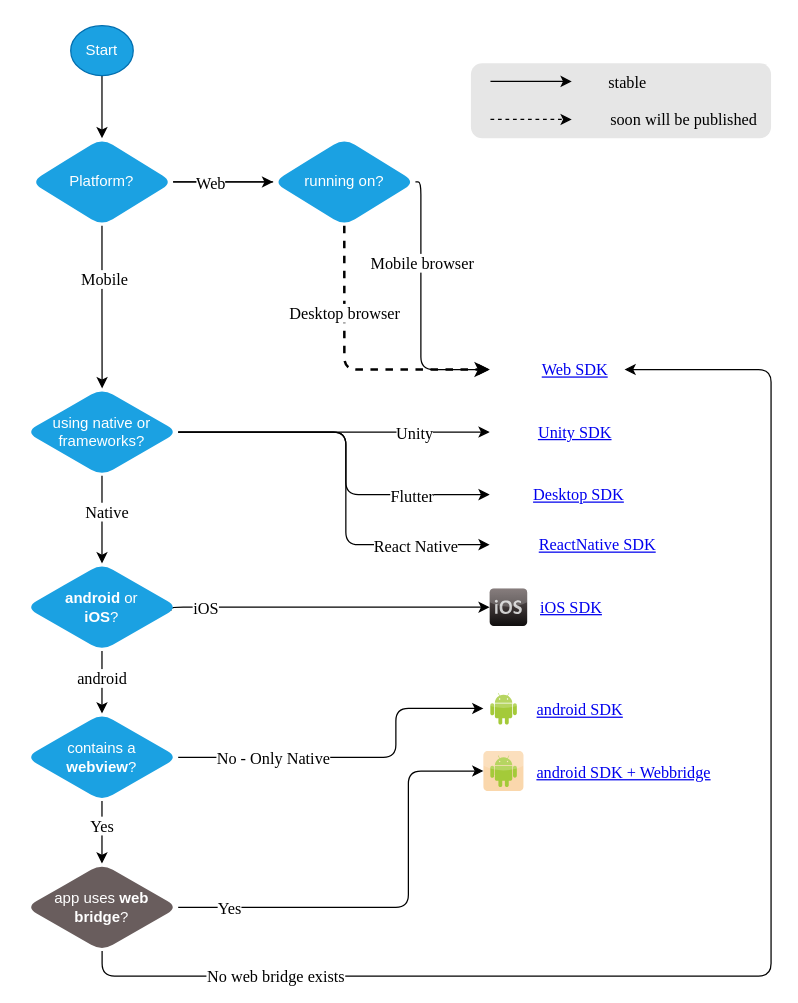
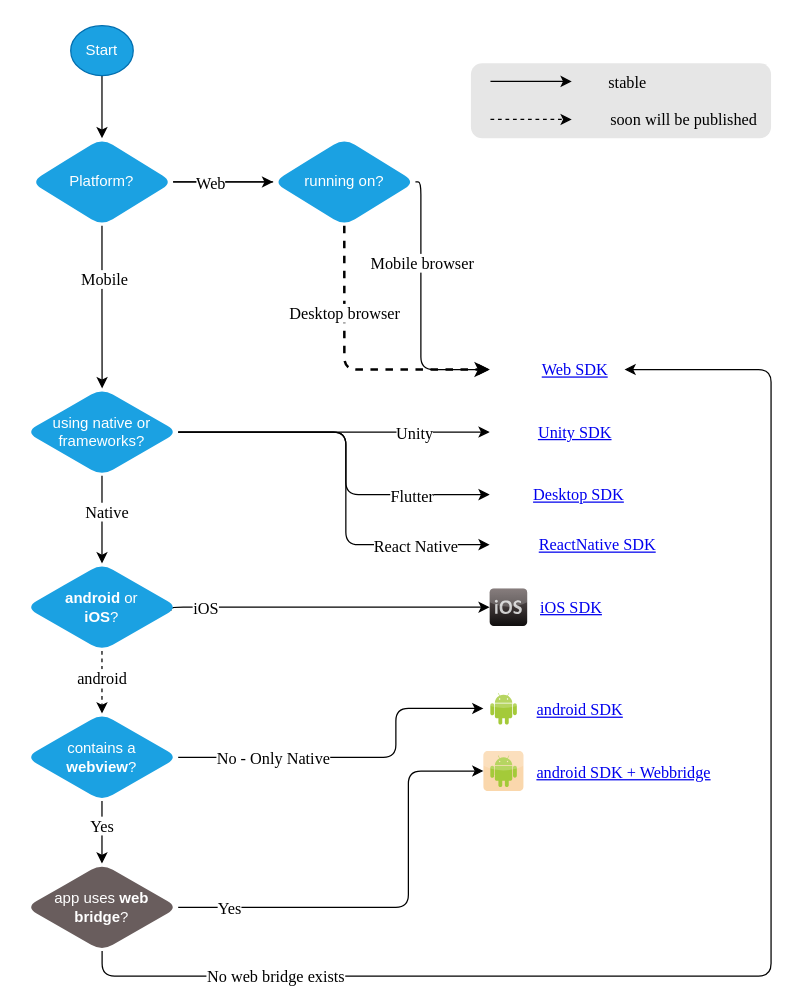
- <mxCell id="49" value="" style="edgeStyle=orthogonalEdgeStyle;rounded=1;jumpStyle=none;jumpSize=6;orthogonalLoop=1;jettySize=auto;html=1;fontFamily=Garamond;fontSize=13;endArrow=classic;endFill=1;strokeWidth=1;" edge="1" parent="1" source="51" target="56"><mxGeometry relative="1" as="geometry" /></mxCell>
+ <mxCell id="49" value="" style="edgeStyle=orthogonalEdgeStyle;rounded=1;jumpStyle=none;jumpSize=6;orthogonalLoop=1;jettySize=auto;html=1;fontFamily=Garamond;fontSize=13;endArrow=classic;endFill=1;strokeWidth=1;dashed=1;" edge="1" parent="1" source="51" target="56"><mxGeometry relative="1" as="geometry" /></mxCell>
